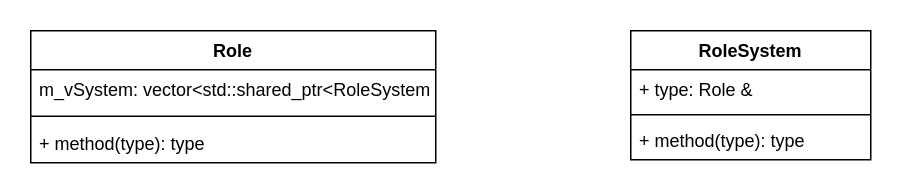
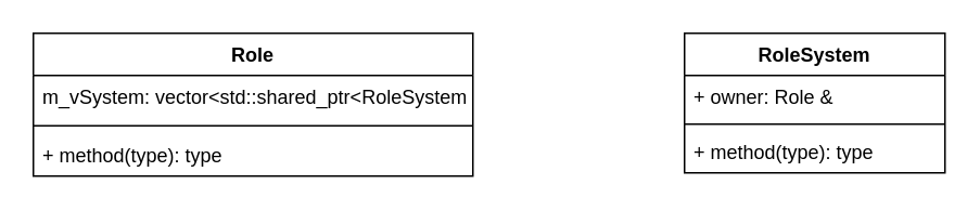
- <mxCell id="7" value="+ type: Role &amp;" style="text;strokeColor=none;fillColor=none;align=left;verticalAlign=top;spacingLeft=4;spacingRight=4;overflow=hidden;rotatable=0;points=[[0,0.5],[1,0.5]];portConstraint=eastwest;" vertex="1" parent="6"><mxGeometry y="26" width="160" height="26" as="geometry" /></mxCell>
+ <mxCell id="7" value="+ owner: Role &amp;" style="text;strokeColor=none;fillColor=none;align=left;verticalAlign=top;spacingLeft=4;spacingRight=4;overflow=hidden;rotatable=0;points=[[0,0.5],[1,0.5]];portConstraint=eastwest;" vertex="1" parent="6"><mxGeometry y="26" width="160" height="26" as="geometry" /></mxCell>
